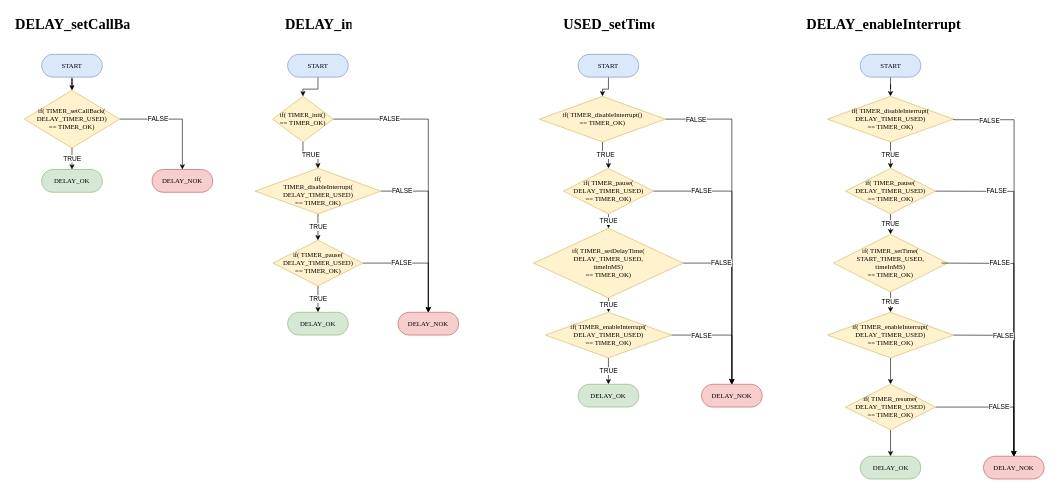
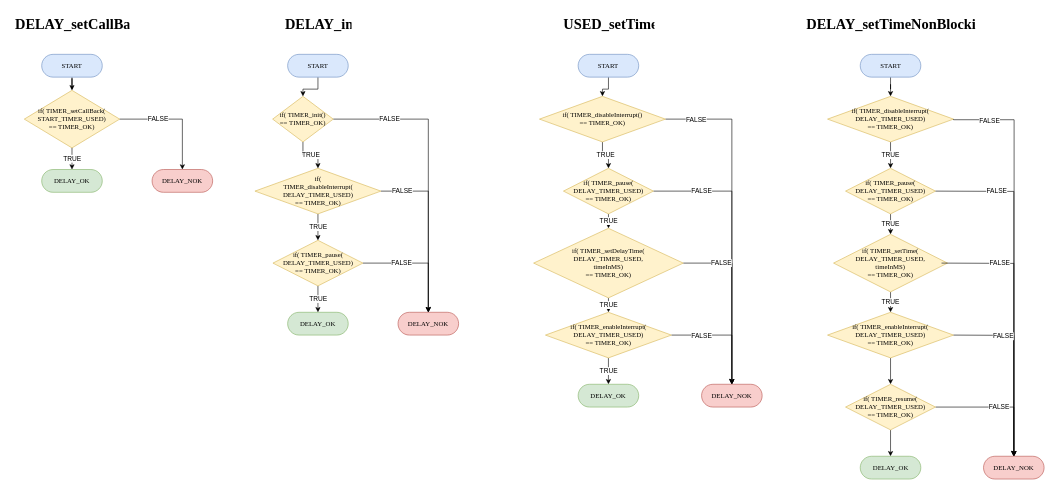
- <mxCell id="58" value="&lt;h1&gt;&lt;font face=&quot;Calibri&quot;&gt;DELAY_enableInterrupt&lt;/font&gt;&lt;br&gt;&lt;/h1&gt;" style="text;html=1;strokeColor=none;fillColor=none;spacing=5;spacingTop=-20;whiteSpace=wrap;overflow=hidden;rounded=0;" vertex="1" parent="1"><mxGeometry x="1339" y="20" width="290" height="40" as="geometry" /></mxCell>
+ <mxCell id="58" value="&lt;h1&gt;&lt;font face=&quot;Calibri&quot;&gt;DELAY_setTimeNonBlocking&lt;/font&gt;&lt;br&gt;&lt;/h1&gt;" style="text;html=1;strokeColor=none;fillColor=none;spacing=5;spacingTop=-20;whiteSpace=wrap;overflow=hidden;rounded=0;" vertex="1" parent="1"><mxGeometry x="1339" y="20" width="290" height="40" as="geometry" /></mxCell>
- <mxCell id="52" value="if( TIMER_setCallBack(&lt;br&gt;DELAY_TIMER_USED) &lt;br&gt;== TIMER_OK)" style="vsdxID=219;fillColor=#fff2cc;shape=stencil(UzV2Ls5ILEhVNTIoLinKz04tz0wpyVA1dlE1MsrMy0gtyiwBslSNXVWNndPyi1LTi/JL81Ig/IJEkEoQKze/DGRCBUSfAUiHkUElhGcK4bpBVOZk5iGpNEVVikeloQHZpsK0YlWLz1QgA+HFtMycHEgIIcujBwlQCBKcxq4A);strokeColor=#d6b656;spacingTop=-1;spacingBottom=-1;spacingLeft=-1;spacingRight=-1;points=[[0,0.5,0],[1,0.5,0],[0.5,0,0],[0.5,1,0]];labelBackgroundColor=none;rounded=1;html=1;whiteSpace=wrap;fontFamily=Calibri;fontSize=11.29;" vertex="1" parent="1"><mxGeometry x="40" y="150" width="159" height="96" as="geometry" /></mxCell>
+ <mxCell id="52" value="if( TIMER_setCallBack(&lt;br&gt;START_TIMER_USED) &lt;br&gt;== TIMER_OK)" style="vsdxID=219;fillColor=#fff2cc;shape=stencil(UzV2Ls5ILEhVNTIoLinKz04tz0wpyVA1dlE1MsrMy0gtyiwBslSNXVWNndPyi1LTi/JL81Ig/IJEkEoQKze/DGRCBUSfAUiHkUElhGcK4bpBVOZk5iGpNEVVikeloQHZpsK0YlWLz1QgA+HFtMycHEgIIcujBwlQCBKcxq4A);strokeColor=#d6b656;spacingTop=-1;spacingBottom=-1;spacingLeft=-1;spacingRight=-1;points=[[0,0.5,0],[1,0.5,0],[0.5,0,0],[0.5,1,0]];labelBackgroundColor=none;rounded=1;html=1;whiteSpace=wrap;fontFamily=Calibri;fontSize=11.29;" vertex="1" parent="1"><mxGeometry x="40" y="150" width="159" height="96" as="geometry" /></mxCell>
- <mxCell id="38" value="if( TIMER_setTime(&lt;br&gt;START_TIMER_USED,&lt;br&gt;timeInMS) &lt;br&gt;== TIMER_OK)" style="vsdxID=219;fillColor=#fff2cc;shape=stencil(UzV2Ls5ILEhVNTIoLinKz04tz0wpyVA1dlE1MsrMy0gtyiwBslSNXVWNndPyi1LTi/JL81Ig/IJEkEoQKze/DGRCBUSfAUiHkUElhGcK4bpBVOZk5iGpNEVVikeloQHZpsK0YlWLz1QgA+HFtMycHEgIIcujBwlQCBKcxq4A);strokeColor=#d6b656;spacingTop=-1;spacingBottom=-1;spacingLeft=-1;spacingRight=-1;points=[[0,0.5,0],[1,0.5,0],[0.5,0,0],[0.5,1,0]];labelBackgroundColor=none;rounded=1;html=1;whiteSpace=wrap;fontFamily=Calibri;fontSize=11.29;" vertex="1" parent="1"><mxGeometry x="1389" y="390" width="190" height="96" as="geometry" /></mxCell>
+ <mxCell id="38" value="if( TIMER_setTime(&lt;br&gt;DELAY_TIMER_USED,&lt;br&gt;timeInMS) &lt;br&gt;== TIMER_OK)" style="vsdxID=219;fillColor=#fff2cc;shape=stencil(UzV2Ls5ILEhVNTIoLinKz04tz0wpyVA1dlE1MsrMy0gtyiwBslSNXVWNndPyi1LTi/JL81Ig/IJEkEoQKze/DGRCBUSfAUiHkUElhGcK4bpBVOZk5iGpNEVVikeloQHZpsK0YlWLz1QgA+HFtMycHEgIIcujBwlQCBKcxq4A);strokeColor=#d6b656;spacingTop=-1;spacingBottom=-1;spacingLeft=-1;spacingRight=-1;points=[[0,0.5,0],[1,0.5,0],[0.5,0,0],[0.5,1,0]];labelBackgroundColor=none;rounded=1;html=1;whiteSpace=wrap;fontFamily=Calibri;fontSize=11.29;" vertex="1" parent="1"><mxGeometry x="1389" y="390" width="190" height="96" as="geometry" /></mxCell>
